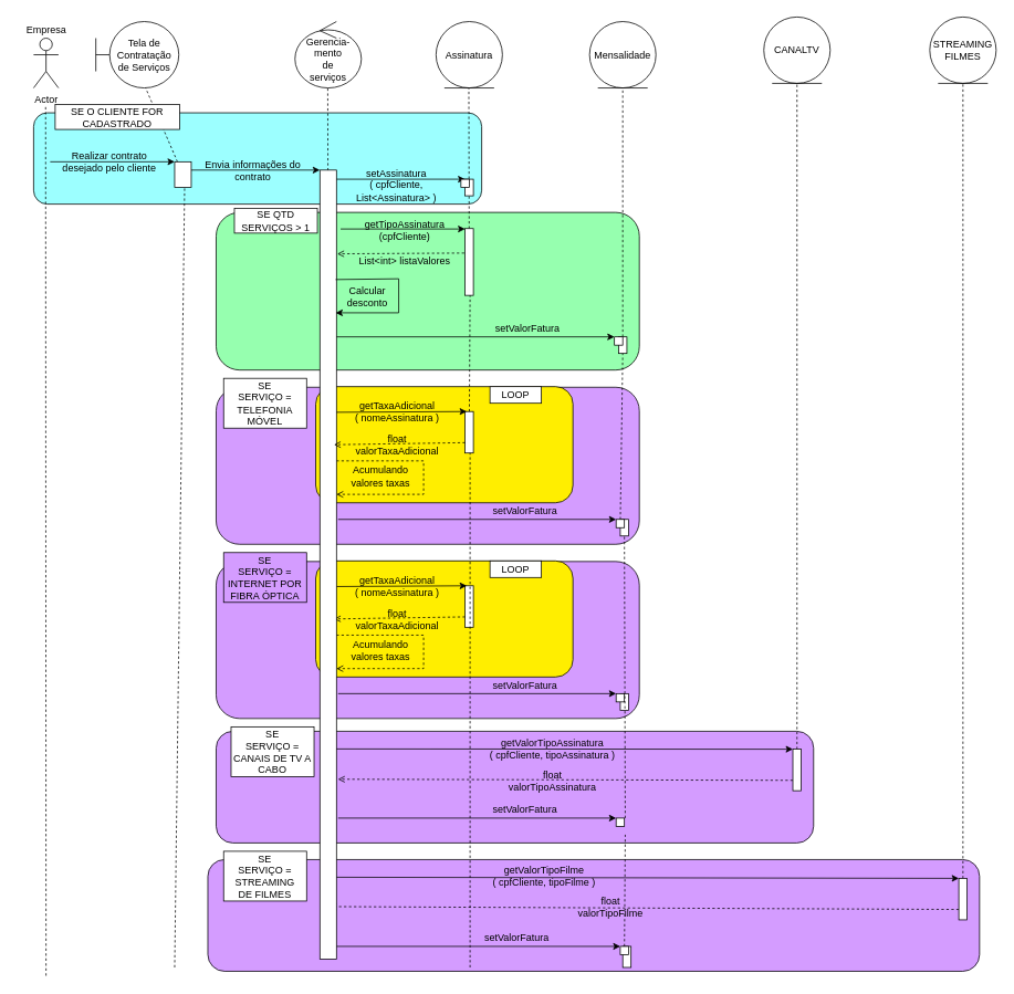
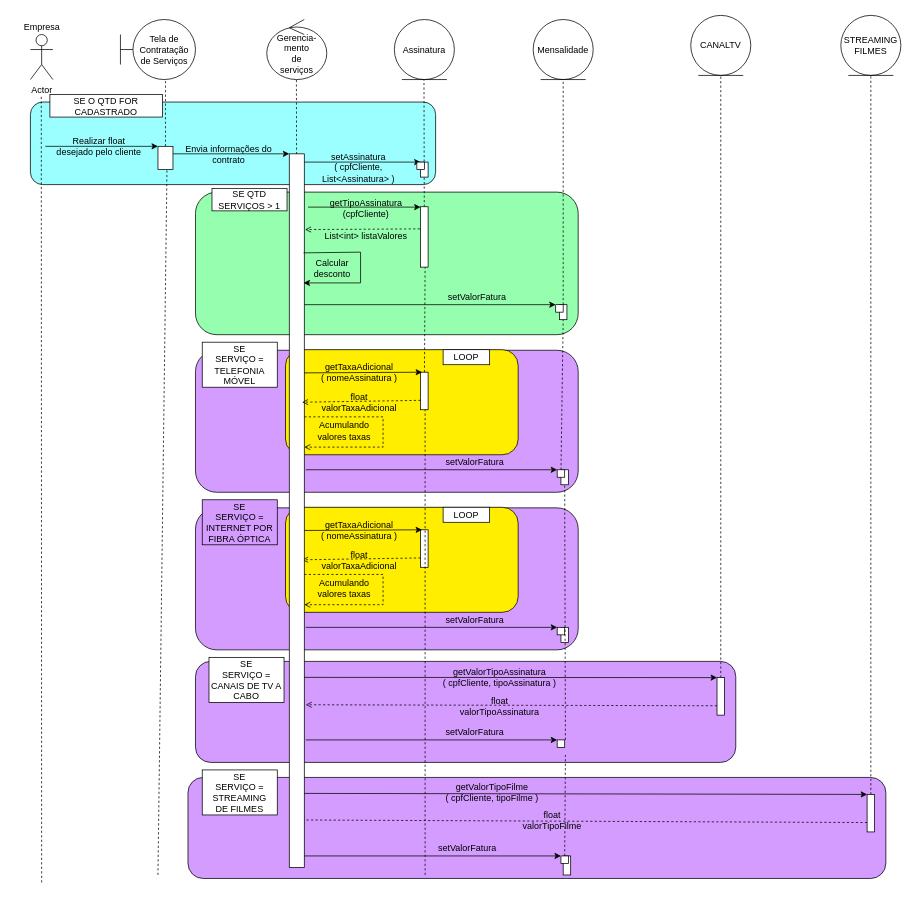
- <mxCell id="38" value="Tela de Contratação de Serviços" style="shape=umlBoundary;whiteSpace=wrap;html=1;" parent="1" vertex="1"><mxGeometry x="115" y="25.5" width="100" height="80" as="geometry" /></mxCell>
+ <mxCell id="38" value="Tela de Contratação de Serviços" style="shape=umlBoundary;whiteSpace=wrap;html=1;" parent="1" vertex="1"><mxGeometry x="160" y="25.5" width="100" height="80" as="geometry" /></mxCell>
- <mxCell id="51" value="SE O CLIENTE FOR CADASTRADO" style="rounded=0;whiteSpace=wrap;html=1;fillColor=#FFFFFF;" parent="1" vertex="1"><mxGeometry x="66" y="125.5" width="150" height="30" as="geometry" /></mxCell>
+ <mxCell id="51" value="SE O QTD FOR CADASTRADO" style="rounded=0;whiteSpace=wrap;html=1;fillColor=#FFFFFF;" parent="1" vertex="1"><mxGeometry x="66" y="125.5" width="150" height="30" as="geometry" /></mxCell>
- <mxCell id="44" value="Realizar contrato&lt;br&gt;desejado pelo cliente" style="text;html=1;align=center;verticalAlign=middle;resizable=0;points=[];autosize=1;strokeColor=none;fillColor=none;" parent="1" vertex="1"><mxGeometry x="66" y="179.5" width="130" height="30" as="geometry" /></mxCell>
+ <mxCell id="44" value="Realizar float&lt;br&gt;desejado pelo cliente" style="text;html=1;align=center;verticalAlign=middle;resizable=0;points=[];autosize=1;strokeColor=none;fillColor=none;" parent="1" vertex="1"><mxGeometry x="66" y="179.5" width="130" height="30" as="geometry" /></mxCell>
